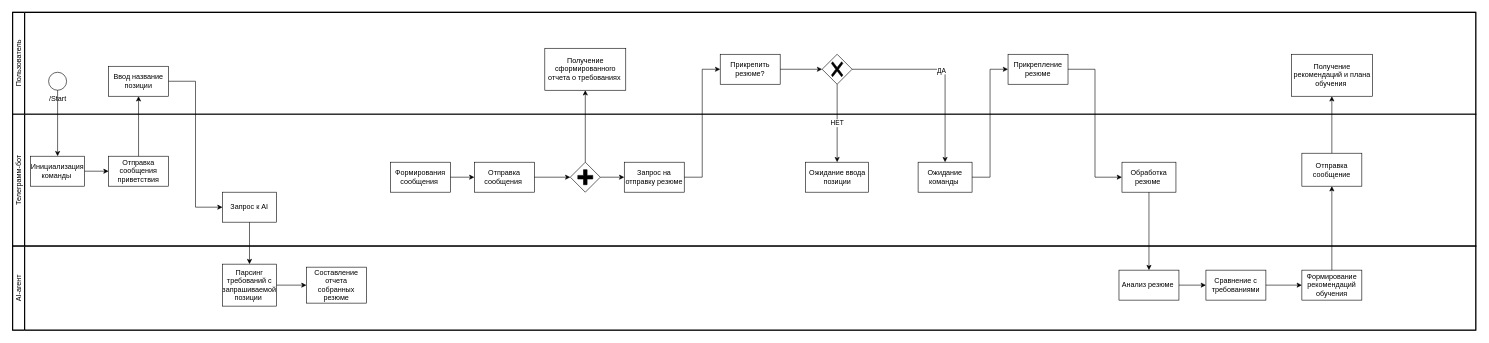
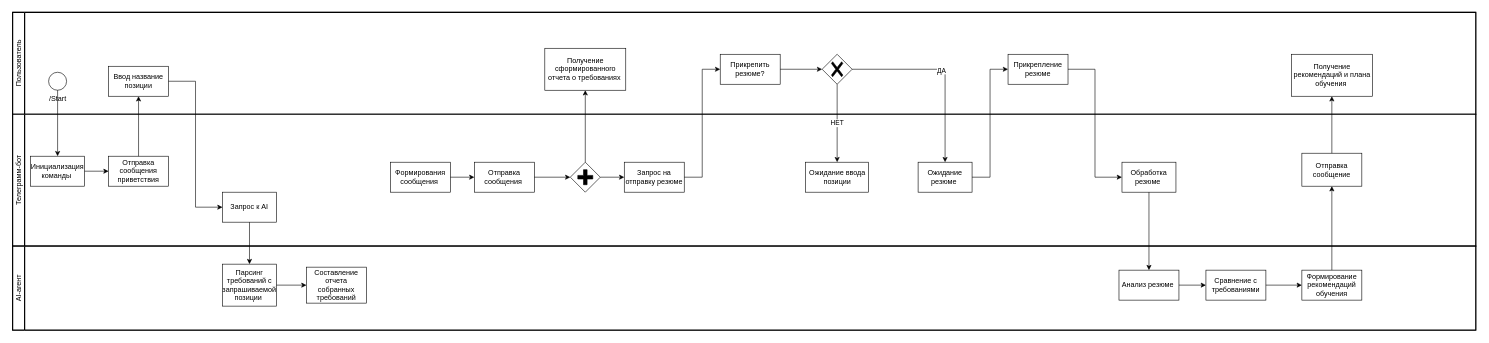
- <mxCell id="24" value="Ожидание команды&amp;nbsp;" style="points=[[0.25,0,0],[0.5,0,0],[0.75,0,0],[1,0.25,0],[1,0.5,0],[1,0.75,0],[0.75,1,0],[0.5,1,0],[0.25,1,0],[0,0.75,0],[0,0.5,0],[0,0.25,0]];shape=mxgraph.bpmn.task2;whiteSpace=wrap;rectStyle=rounded;size=10;html=1;container=1;expand=0;collapsible=0;taskMarker=service;" vertex="1" parent="12"><mxGeometry x="1510" y="80" width="90" height="50" as="geometry" /></mxCell>
+ <mxCell id="24" value="Ожидание резюме&amp;nbsp;" style="points=[[0.25,0,0],[0.5,0,0],[0.75,0,0],[1,0.25,0],[1,0.5,0],[1,0.75,0],[0.75,1,0],[0.5,1,0],[0.25,1,0],[0,0.75,0],[0,0.5,0],[0,0.25,0]];shape=mxgraph.bpmn.task2;whiteSpace=wrap;rectStyle=rounded;size=10;html=1;container=1;expand=0;collapsible=0;taskMarker=service;" vertex="1" parent="12"><mxGeometry x="1510" y="80" width="90" height="50" as="geometry" /></mxCell>
- <mxCell id="30" value="Составление отчета собранных резюме" style="points=[[0.25,0,0],[0.5,0,0],[0.75,0,0],[1,0.25,0],[1,0.5,0],[1,0.75,0],[0.75,1,0],[0.5,1,0],[0.25,1,0],[0,0.75,0],[0,0.5,0],[0,0.25,0]];shape=mxgraph.bpmn.task2;whiteSpace=wrap;rectStyle=rounded;size=10;html=1;container=1;expand=0;collapsible=0;taskMarker=abstract;" vertex="1" parent="28"><mxGeometry x="490" y="35" width="100" height="60" as="geometry" /></mxCell>
+ <mxCell id="30" value="Составление отчета собранных требований" style="points=[[0.25,0,0],[0.5,0,0],[0.75,0,0],[1,0.25,0],[1,0.5,0],[1,0.75,0],[0.75,1,0],[0.5,1,0],[0.25,1,0],[0,0.75,0],[0,0.5,0],[0,0.25,0]];shape=mxgraph.bpmn.task2;whiteSpace=wrap;rectStyle=rounded;size=10;html=1;container=1;expand=0;collapsible=0;taskMarker=abstract;" vertex="1" parent="28"><mxGeometry x="490" y="35" width="100" height="60" as="geometry" /></mxCell>
